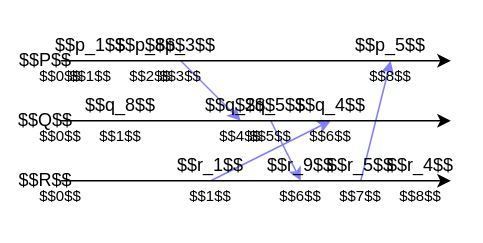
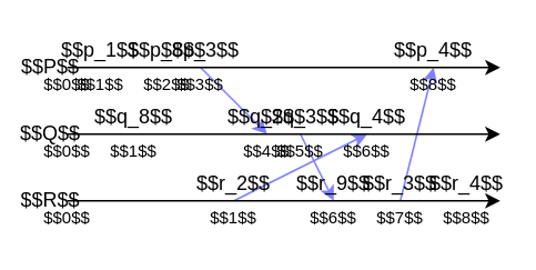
- <mxCell id="20" value="$$p_5$$" style="whiteSpace=wrap;html=1;aspect=fixed;fillColor=none;strokeColor=none;" vertex="1" parent="1"><mxGeometry x="250" y="20" width="20" height="20" as="geometry" /></mxCell>
+ <mxCell id="20" value="$$p_4$$" style="whiteSpace=wrap;html=1;aspect=fixed;fillColor=none;strokeColor=none;" vertex="1" parent="1"><mxGeometry x="250" y="20" width="20" height="20" as="geometry" /></mxCell>
- <mxCell id="15" value="$$q_5$$" style="whiteSpace=wrap;html=1;aspect=fixed;fillColor=none;strokeColor=none;" vertex="1" parent="1"><mxGeometry x="170" y="60" width="20" height="20" as="geometry" /></mxCell>
+ <mxCell id="15" value="$$q_3$$" style="whiteSpace=wrap;html=1;aspect=fixed;fillColor=none;strokeColor=none;" vertex="1" parent="1"><mxGeometry x="170" y="60" width="20" height="20" as="geometry" /></mxCell>
- <mxCell id="13" value="$$r_1$$" style="whiteSpace=wrap;html=1;aspect=fixed;fillColor=none;strokeColor=none;" vertex="1" parent="1"><mxGeometry x="130" y="100" width="20" height="20" as="geometry" /></mxCell>
+ <mxCell id="13" value="$$r_2$$" style="whiteSpace=wrap;html=1;aspect=fixed;fillColor=none;strokeColor=none;" vertex="1" parent="1"><mxGeometry x="130" y="100" width="20" height="20" as="geometry" /></mxCell>
- <mxCell id="18" value="$$r_5$$" style="whiteSpace=wrap;html=1;aspect=fixed;fillColor=none;strokeColor=none;" vertex="1" parent="1"><mxGeometry x="230" y="100" width="20" height="20" as="geometry" /></mxCell>
+ <mxCell id="18" value="$$r_3$$" style="whiteSpace=wrap;html=1;aspect=fixed;fillColor=none;strokeColor=none;" vertex="1" parent="1"><mxGeometry x="230" y="100" width="20" height="20" as="geometry" /></mxCell>
